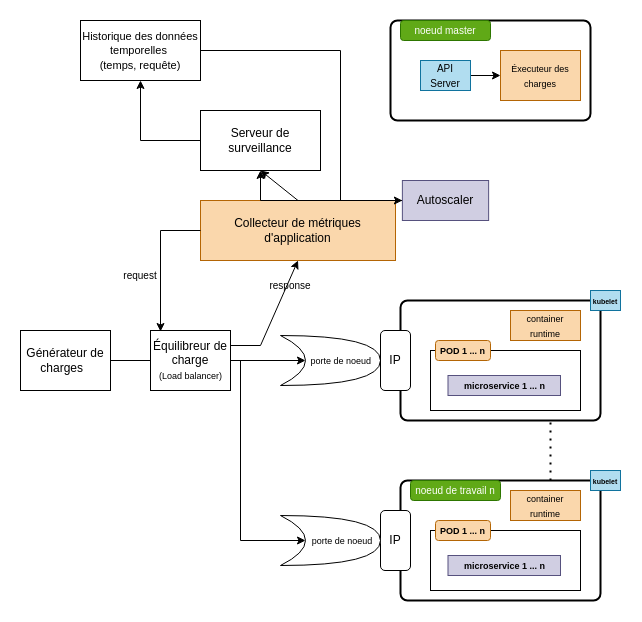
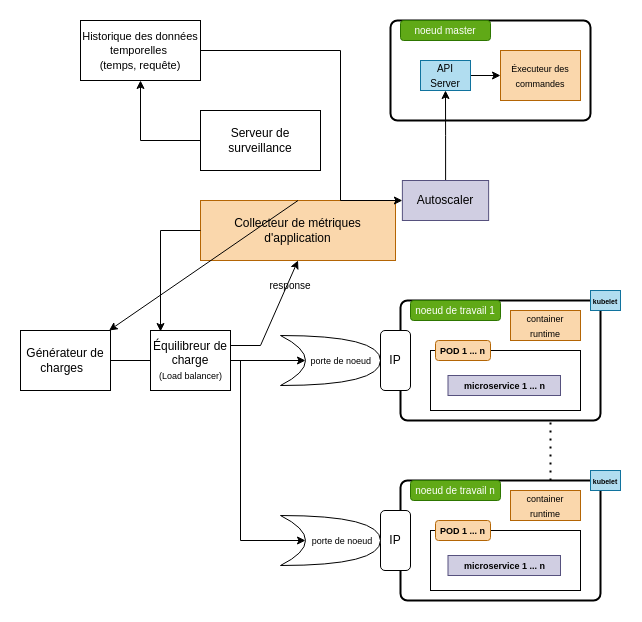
- <mxCell id="35" value="&lt;font style=&quot;font-size: 9px;&quot;&gt;Éxecuteur des charges&lt;/font&gt;" style="rounded=0;whiteSpace=wrap;html=1;fillColor=#fad7ac;strokeColor=#b46504;" vertex="1" parent="1"><mxGeometry x="500" y="50" width="80" height="50" as="geometry" /></mxCell>
+ <mxCell id="35" value="&lt;font style=&quot;font-size: 9px;&quot;&gt;Éxecuteur des commandes&lt;/font&gt;" style="rounded=0;whiteSpace=wrap;html=1;fillColor=#fad7ac;strokeColor=#b46504;" vertex="1" parent="1"><mxGeometry x="500" y="50" width="80" height="50" as="geometry" /></mxCell>
- <mxCell id="32" value="" style="endArrow=classic;html=1;rounded=0;exitX=0.5;exitY=0;exitDx=0;exitDy=0;entryX=0.5;entryY=1;entryDx=0;entryDy=0;" edge="1" parent="1" source="26" target="31"><mxGeometry width="50" height="50" relative="1" as="geometry"><mxPoint x="360" y="410" as="sourcePoint" /><mxPoint x="410" y="360" as="targetPoint" /></mxGeometry></mxCell>
+ <mxCell id="32" value="" style="endArrow=classic;html=1;rounded=0;exitX=0.5;exitY=0;exitDx=0;exitDy=0;" edge="1" parent="1" source="26" target="2"><mxGeometry width="50" height="50" relative="1" as="geometry"><mxPoint x="360" y="410" as="sourcePoint" /><mxPoint x="410" y="360" as="targetPoint" /></mxGeometry></mxCell>
- <mxCell id="40" value="" style="edgeStyle=orthogonalEdgeStyle;rounded=0;orthogonalLoop=1;jettySize=auto;html=1;" edge="1" parent="1" source="41" target="31"><mxGeometry relative="1" as="geometry" /></mxCell>
+ <mxCell id="40" value="" style="edgeStyle=orthogonalEdgeStyle;rounded=0;orthogonalLoop=1;jettySize=auto;html=1;" edge="1" parent="1" source="41" target="39"><mxGeometry relative="1" as="geometry" /></mxCell>
- <mxCell id="29" value="&lt;font style=&quot;font-size: 10px;&quot;&gt;request&lt;/font&gt;" style="text;html=1;align=center;verticalAlign=middle;whiteSpace=wrap;rounded=0;" vertex="1" parent="1"><mxGeometry x="110" y="260" width="60" height="30" as="geometry" /></mxCell>
+ <mxCell id="8" value="&lt;font style=&quot;font-size: 10px;&quot;&gt;noeud de travail 1&lt;/font&gt;" style="rounded=1;whiteSpace=wrap;html=1;fillColor=#60a917;fontColor=#ffffff;strokeColor=#2D7600;" vertex="1" parent="1"><mxGeometry x="410" y="300" width="90" height="20" as="geometry" /></mxCell>
